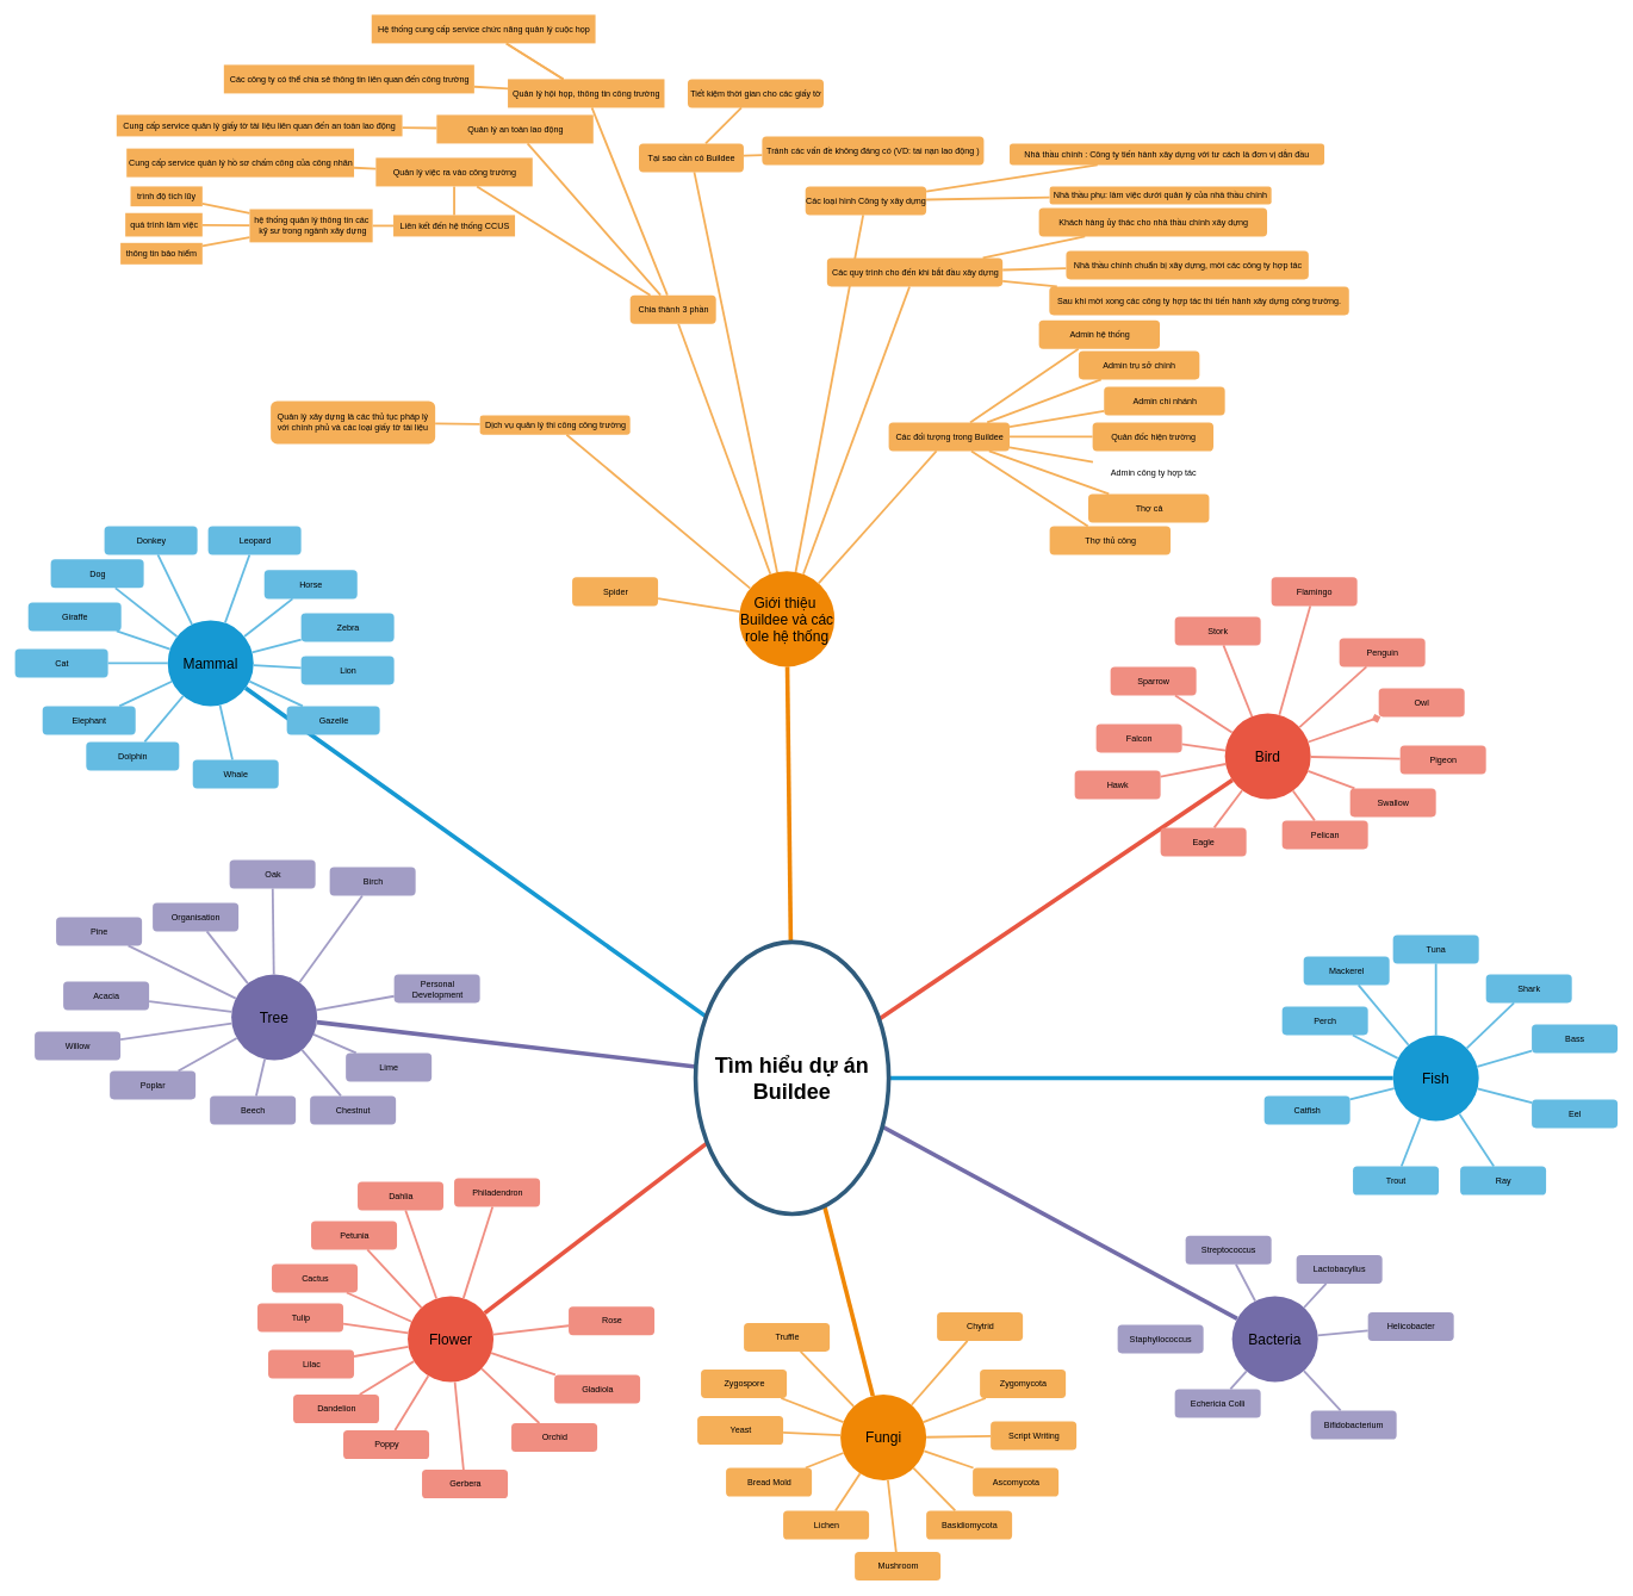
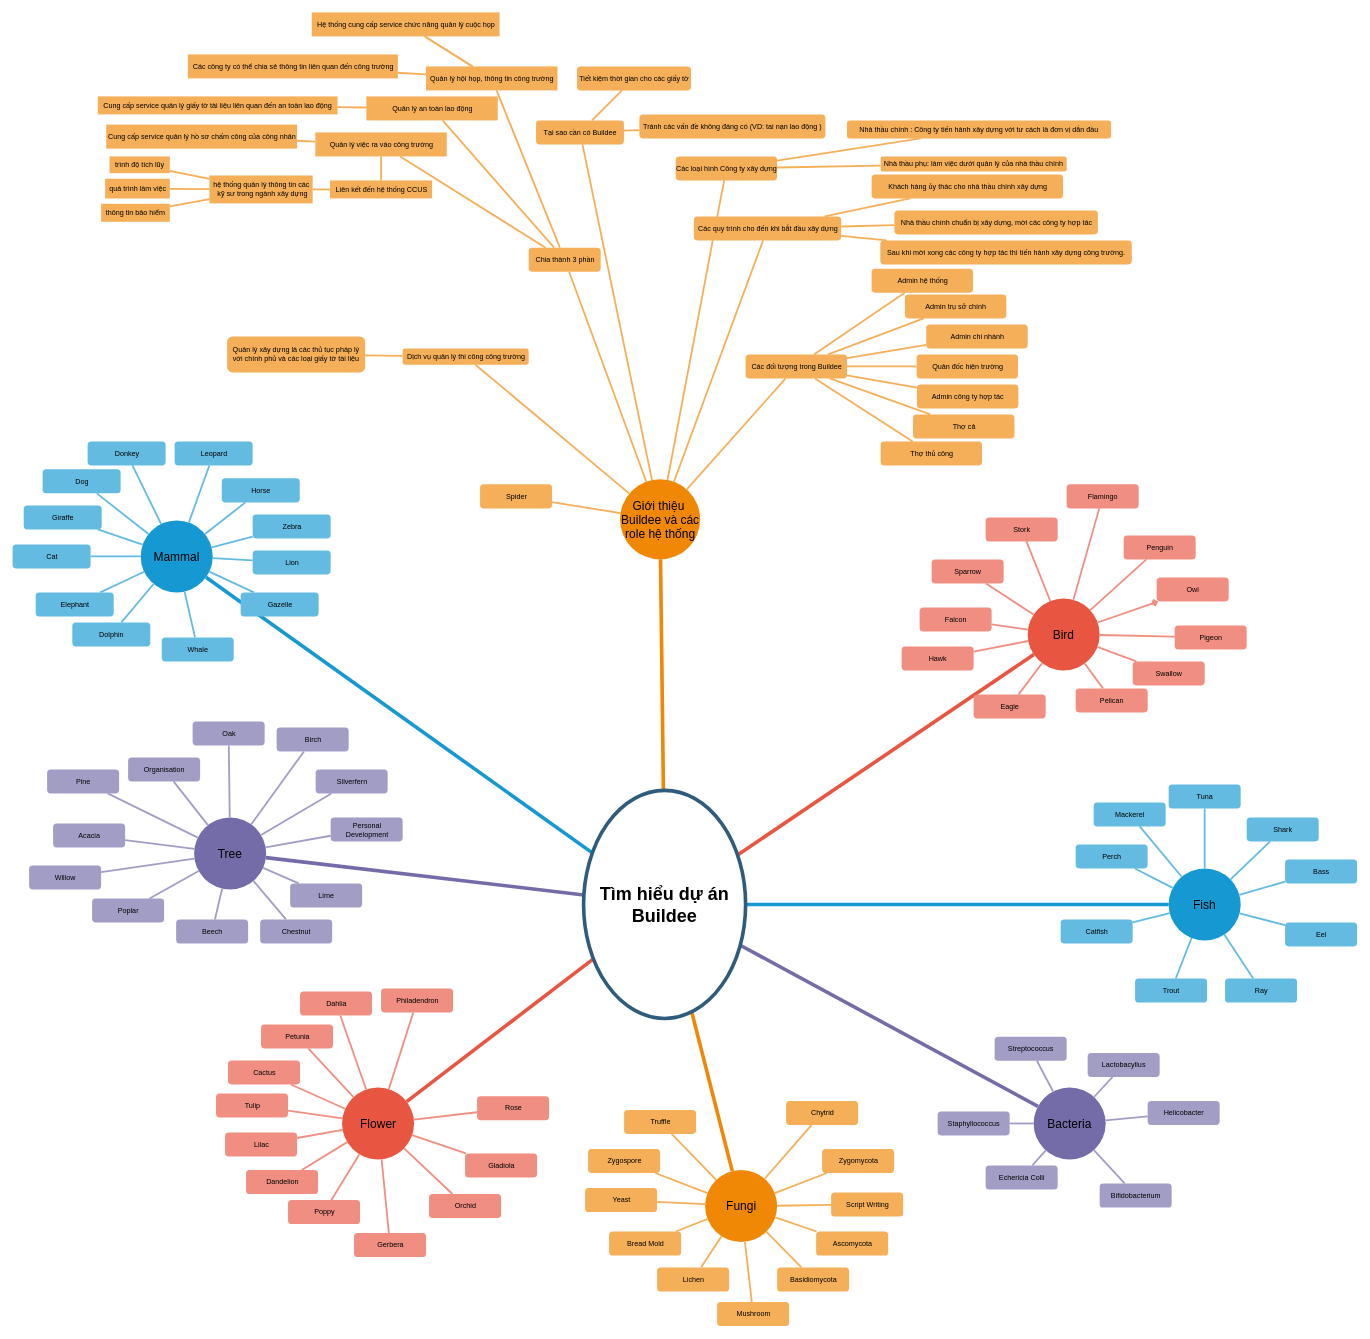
- <mxCell id="206" value="Admin công ty hợp tác " style="rounded=1;fillColor=#ffffff;strokeColor=none;strokeWidth=3;shadow=0;html=1;fontColor=#000000;" vertex="1" parent="1"><mxGeometry x="1527.5" width="169" height="40" as="geometry" y="640" /></mxCell>
+ <mxCell id="206" value="Admin công ty hợp tác " style="rounded=1;fillColor=#f5af58;strokeColor=none;strokeWidth=3;shadow=0;html=1;fontColor=#000000;" vertex="1" parent="1"><mxGeometry x="1527.5" width="169" height="40" as="geometry" y="640" /></mxCell>
+ <mxCell id="157" value="Silverfern" style="rounded=1;fillColor=#a29dc5;strokeColor=none;strokeWidth=3;shadow=0;html=1;fontColor=#000000;" parent="1" vertex="1"><mxGeometry x="525.5" y="1281.5" width="120" height="40" as="geometry" /></mxCell>
+ <mxCell id="169" value="" style="edgeStyle=none;endArrow=none;strokeWidth=3;strokeColor=#A29DC5;html=1;fontColor=#000000;" parent="1" source="153" target="157" edge="1"><mxGeometry x="-1498" y="-303.5" width="100" height="100" as="geometry"><mxPoint x="-1487" y="436.5" as="sourcePoint" /><mxPoint x="-1387" y="336.5" as="targetPoint" /></mxGeometry></mxCell>
+ <mxCell id="103" value="" style="edgeStyle=none;endArrow=none;strokeWidth=3;strokeColor=#A29DC5;html=1;fontColor=#000000;" parent="1" source="6" target="99" edge="1"><mxGeometry x="251" y="-103.5" width="100" height="100" as="geometry"><mxPoint x="262" y="636.5" as="sourcePoint" /><mxPoint x="362" y="536.5" as="targetPoint" /></mxGeometry></mxCell>
